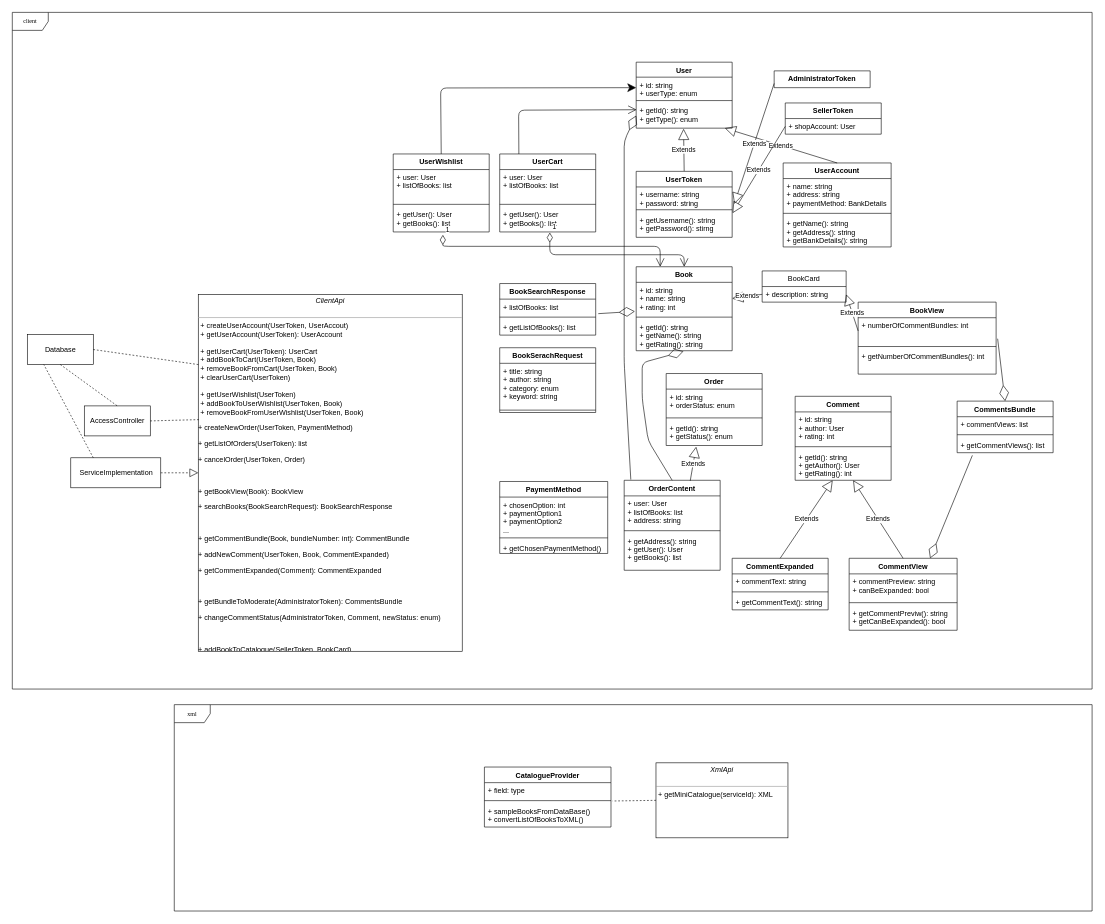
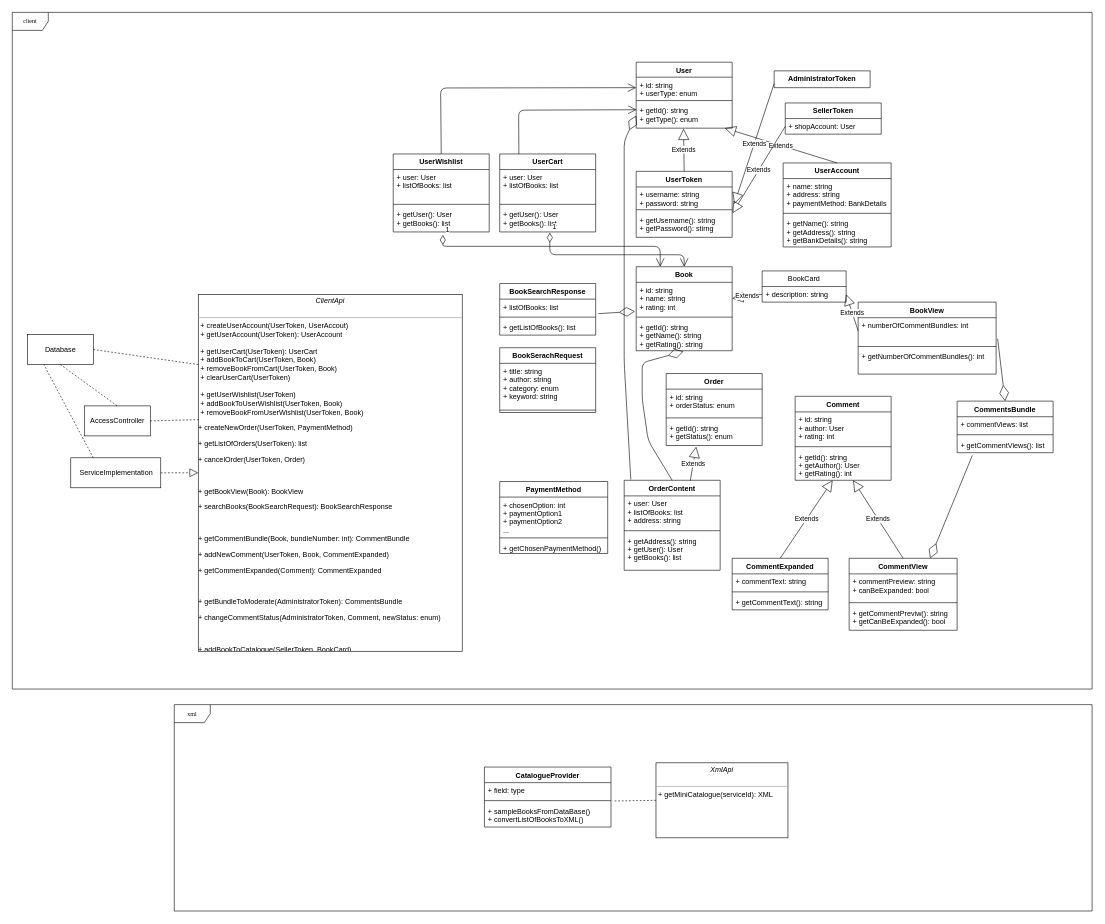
- <mxCell id="88" value="" style="endArrow=classic;endFill=1;endSize=12;html=1;exitX=0.5;exitY=0;exitDx=0;exitDy=0;entryX=0;entryY=0.5;entryDx=0;entryDy=0;" parent="1" source="71" target="4" edge="1"><mxGeometry width="160" relative="1" as="geometry"><mxPoint x="660" y="214" as="sourcePoint" /><mxPoint x="820" y="214" as="targetPoint" /><Array as="points"><mxPoint x="734" y="146" /></Array></mxGeometry></mxCell>
+ <mxCell id="88" value="" style="endArrow=open;endFill=1;endSize=12;html=1;exitX=0.5;exitY=0;exitDx=0;exitDy=0;entryX=0;entryY=0.5;entryDx=0;entryDy=0;" parent="1" source="71" target="4" edge="1"><mxGeometry width="160" relative="1" as="geometry"><mxPoint x="660" y="214" as="sourcePoint" /><mxPoint x="820" y="214" as="targetPoint" /><Array as="points"><mxPoint x="734" y="146" /></Array></mxGeometry></mxCell>
